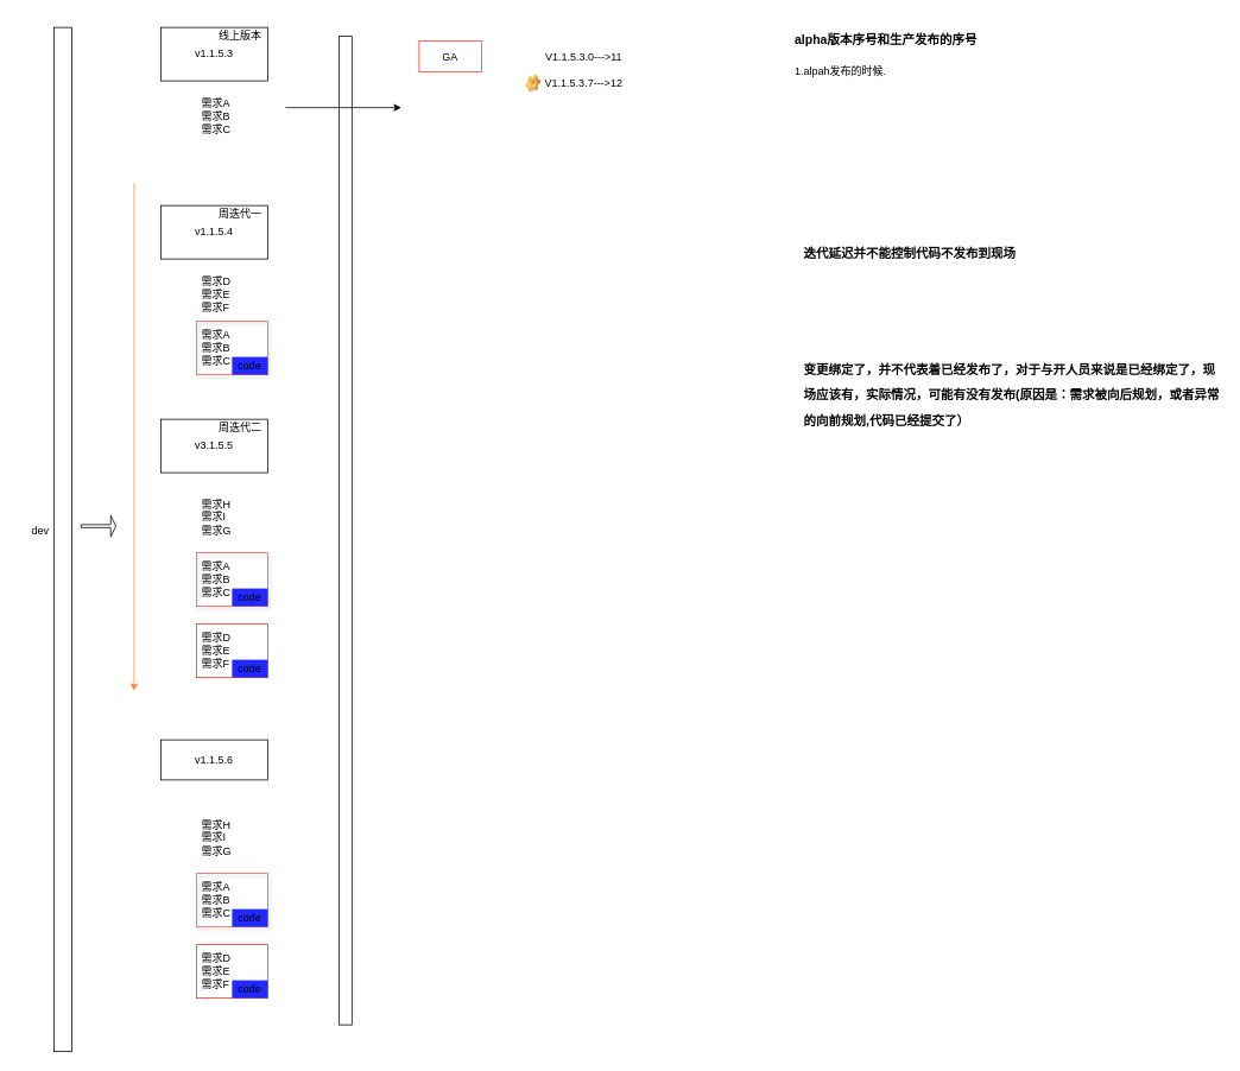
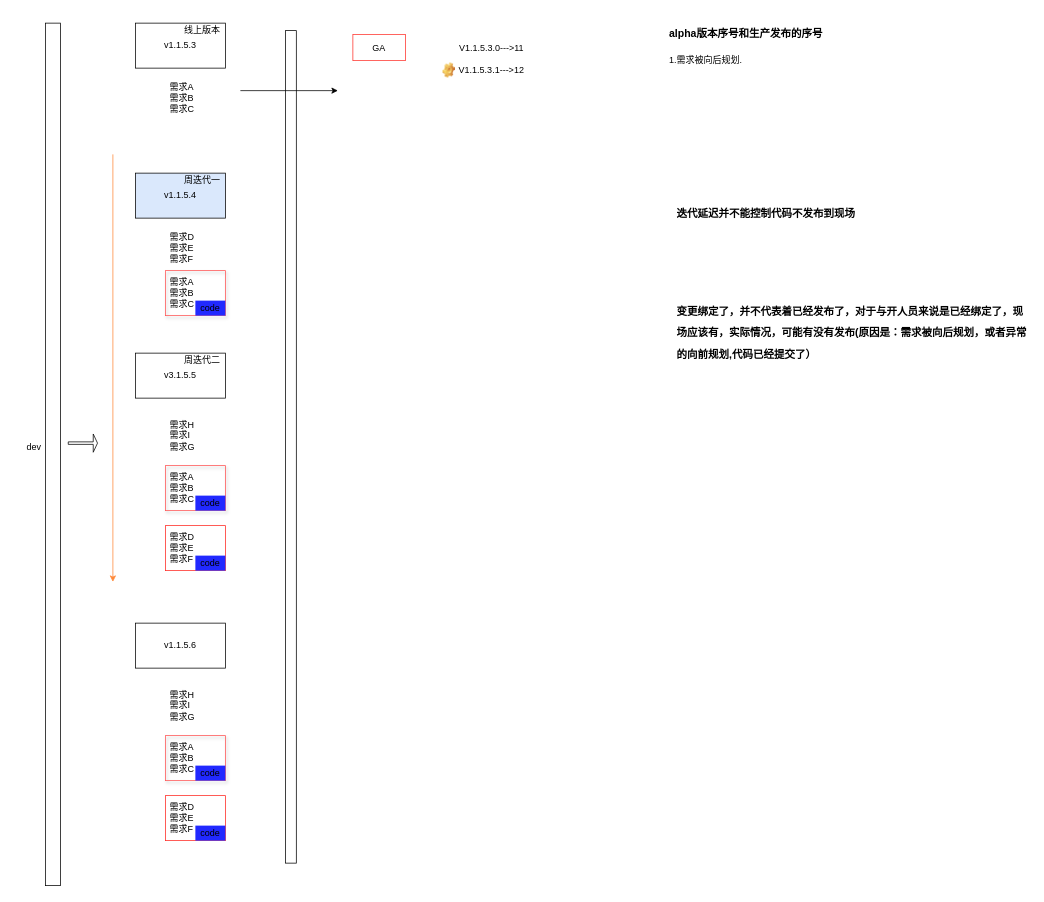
- <mxCell id="27" value="&lt;h1 style=&quot;margin-top: 0px;&quot;&gt;&lt;span style=&quot;font-size: 14px;&quot;&gt;alpha版本序号和生产发布的序号&lt;/span&gt;&lt;/h1&gt;&lt;p&gt;1.alpah发布的时候.&lt;/p&gt;" style="text;html=1;whiteSpace=wrap;overflow=hidden;rounded=0;" vertex="1" parent="1"><mxGeometry x="890" y="20" width="320" height="120" as="geometry" /></mxCell>
+ <mxCell id="27" value="&lt;h1 style=&quot;margin-top: 0px;&quot;&gt;&lt;span style=&quot;font-size: 14px;&quot;&gt;alpha版本序号和生产发布的序号&lt;/span&gt;&lt;/h1&gt;&lt;p&gt;1.需求被向后规划.&lt;/p&gt;" style="text;html=1;whiteSpace=wrap;overflow=hidden;rounded=0;" vertex="1" parent="1"><mxGeometry x="890" y="20" width="320" height="120" as="geometry" /></mxCell>
- <mxCell id="25" value="V1.1.5.3.7---&amp;gt;12" style="text;html=1;align=center;verticalAlign=middle;whiteSpace=wrap;rounded=0;" vertex="1" parent="1"><mxGeometry x="560" y="78" width="190" height="30" as="geometry" /></mxCell>
+ <mxCell id="25" value="V1.1.5.3.1---&amp;gt;12" style="text;html=1;align=center;verticalAlign=middle;whiteSpace=wrap;rounded=0;" vertex="1" parent="1"><mxGeometry x="560" y="78" width="190" height="30" as="geometry" /></mxCell>
- <mxCell id="6" value="v1.1.5.4" style="rounded=0;whiteSpace=wrap;html=1;" vertex="1" parent="1"><mxGeometry x="180" y="230" width="120" height="60" as="geometry" /></mxCell>
+ <mxCell id="6" value="v1.1.5.4" style="rounded=0;whiteSpace=wrap;html=1;fillColor=#dae8fc;" vertex="1" parent="1"><mxGeometry x="180" y="230" width="120" height="60" as="geometry" /></mxCell>
- <mxCell id="28" value="v1.1.5.6" style="rounded=0;whiteSpace=wrap;html=1;" vertex="1" parent="1"><mxGeometry x="180" y="830" width="120" height="45" as="geometry" /></mxCell>
+ <mxCell id="28" value="v1.1.5.6" style="rounded=0;whiteSpace=wrap;html=1;" vertex="1" parent="1"><mxGeometry x="180" y="830" width="120" height="60" as="geometry" /></mxCell>
